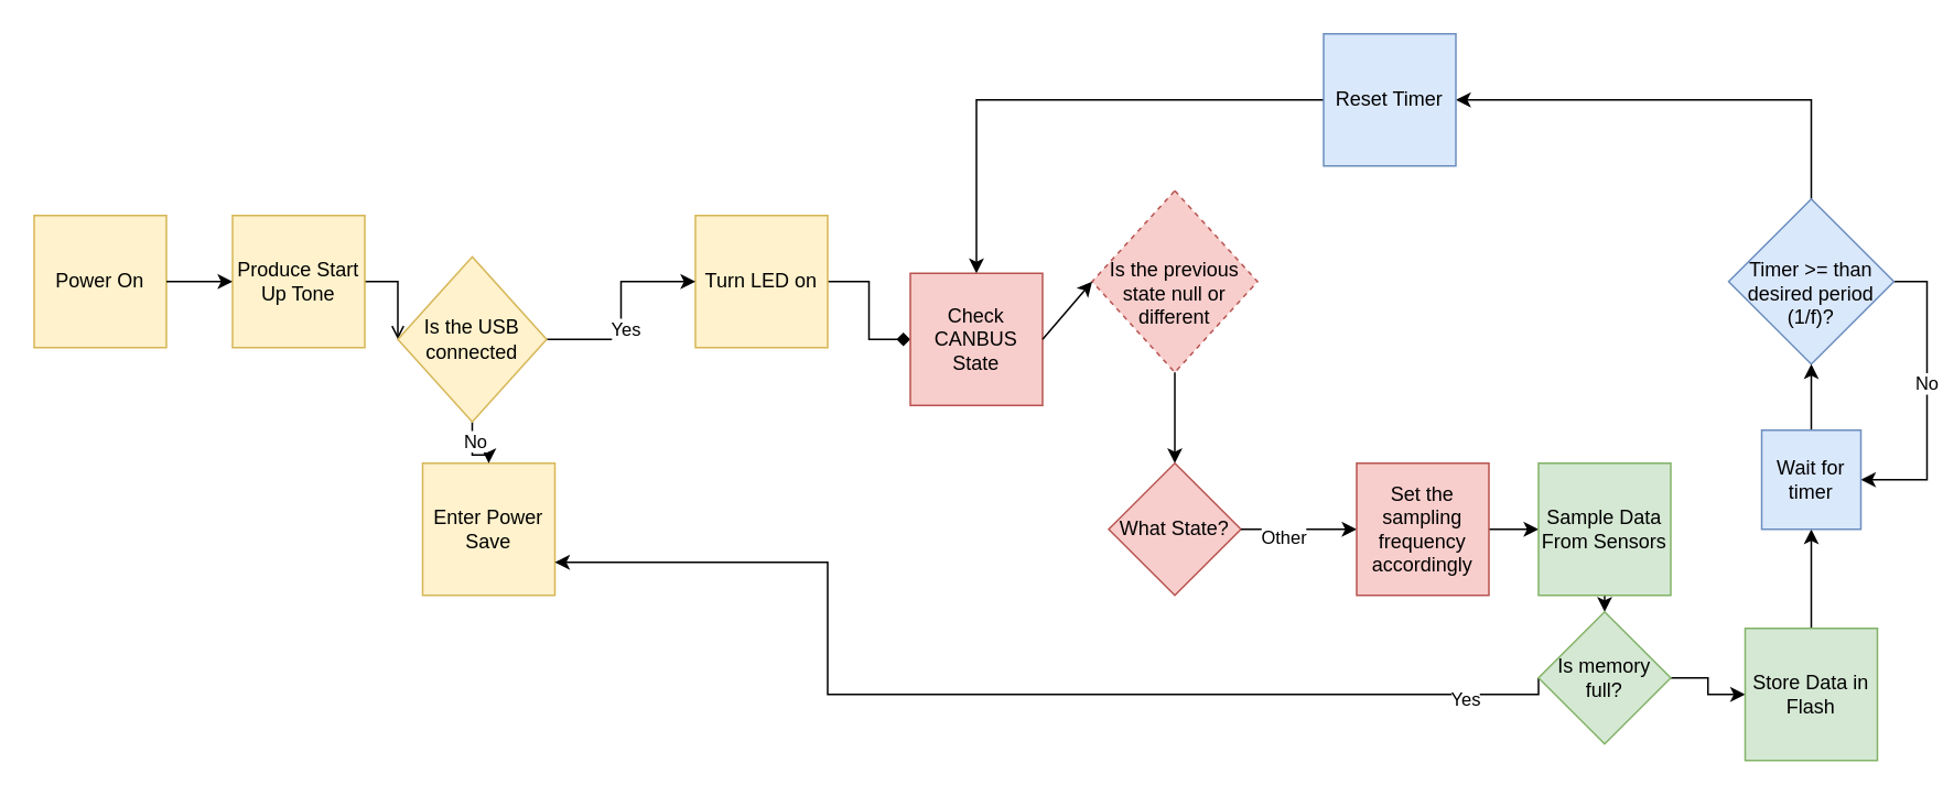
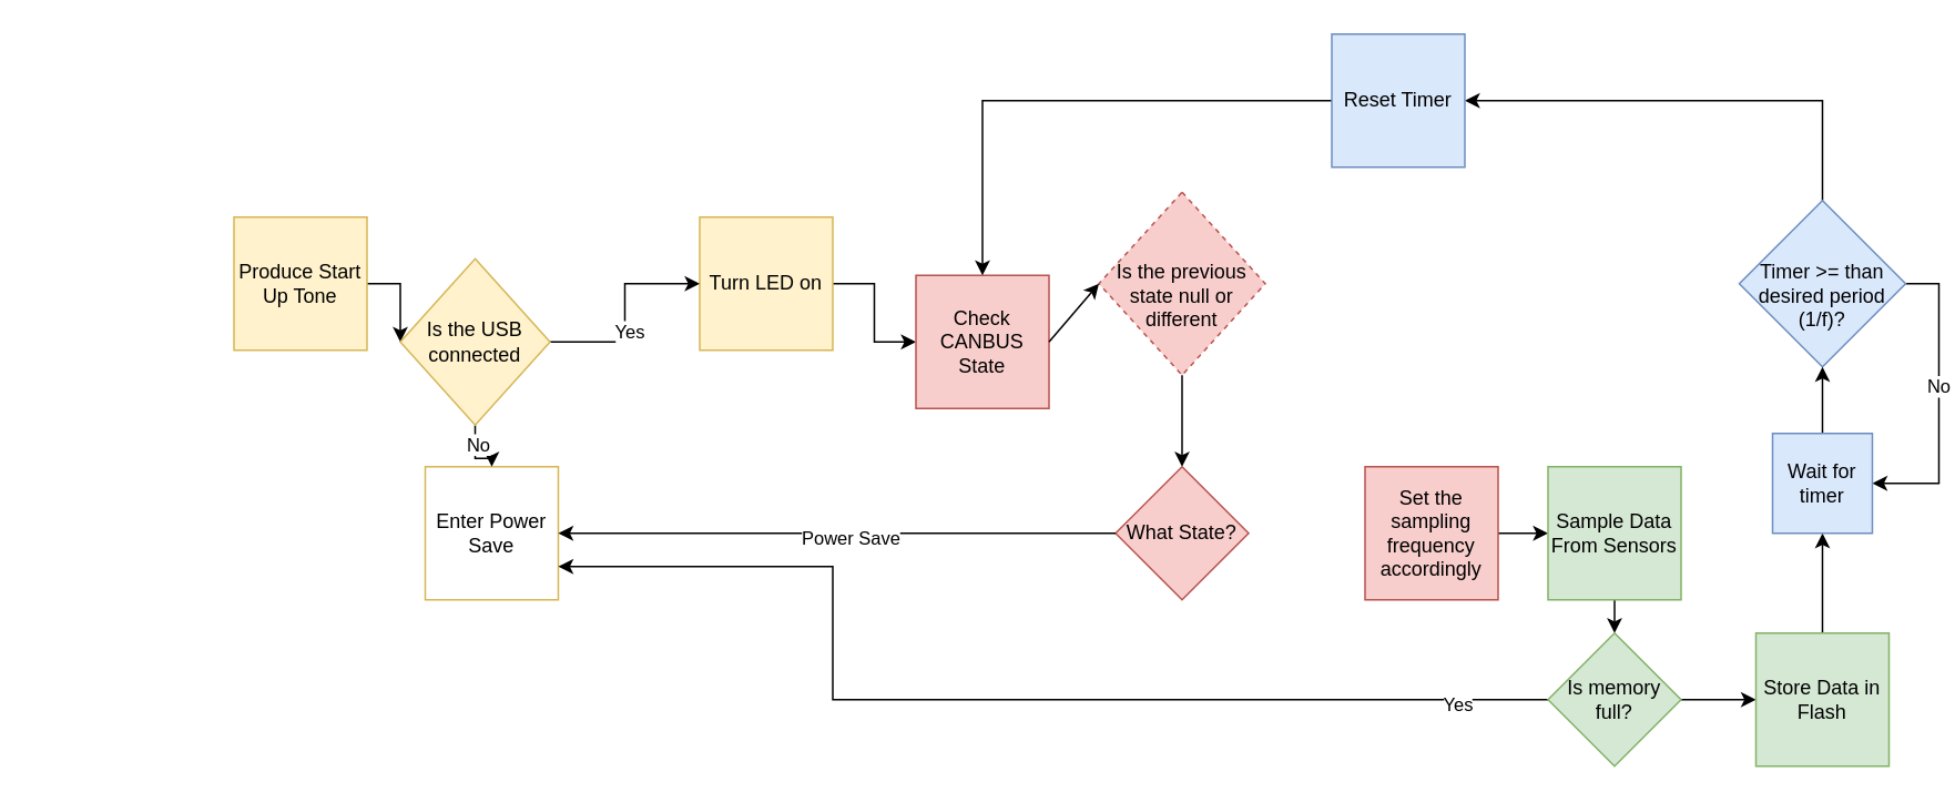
- <mxCell id="2" value="Power On" style="whiteSpace=wrap;html=1;aspect=fixed;fillColor=#fff2cc;strokeColor=#d6b656;" vertex="1" parent="1"><mxGeometry x="20" y="130" width="80" height="80" as="geometry" /></mxCell>
- <mxCell id="5" value="" style="endArrow=classic;html=1;rounded=0;exitX=1;exitY=0.5;exitDx=0;exitDy=0;entryX=0;entryY=0.5;entryDx=0;entryDy=0;" edge="1" parent="1" source="2" target="4"><mxGeometry width="50" height="50" relative="1" as="geometry"><mxPoint x="230" y="200" as="sourcePoint" /><mxPoint x="280" y="150" as="targetPoint" /></mxGeometry></mxCell>
- <mxCell id="3" style="edgeStyle=orthogonalEdgeStyle;rounded=0;orthogonalLoop=1;jettySize=auto;html=1;exitX=1;exitY=0.5;exitDx=0;exitDy=0;entryX=0;entryY=0.5;entryDx=0;entryDy=0;endArrow=open;" edge="1" parent="1" source="4" target="14"><mxGeometry relative="1" as="geometry" /></mxCell>
+ <mxCell id="3" style="edgeStyle=orthogonalEdgeStyle;rounded=0;orthogonalLoop=1;jettySize=auto;html=1;exitX=1;exitY=0.5;exitDx=0;exitDy=0;entryX=0;entryY=0.5;entryDx=0;entryDy=0;" edge="1" parent="1" source="4" target="14"><mxGeometry relative="1" as="geometry" /></mxCell>
- <mxCell id="6" style="edgeStyle=orthogonalEdgeStyle;rounded=0;orthogonalLoop=1;jettySize=auto;html=1;exitX=1;exitY=0.5;exitDx=0;exitDy=0;entryX=0;entryY=0.5;entryDx=0;entryDy=0;endArrow=diamond;" edge="1" parent="1" source="7" target="9"><mxGeometry relative="1" as="geometry" /></mxCell>
+ <mxCell id="6" style="edgeStyle=orthogonalEdgeStyle;rounded=0;orthogonalLoop=1;jettySize=auto;html=1;exitX=1;exitY=0.5;exitDx=0;exitDy=0;entryX=0;entryY=0.5;entryDx=0;entryDy=0;" edge="1" parent="1" source="7" target="9"><mxGeometry relative="1" as="geometry" /></mxCell>
- <mxCell id="8" value="Enter Power Save" style="whiteSpace=wrap;html=1;aspect=fixed;fillColor=#fff2cc;strokeColor=#d6b656;" vertex="1" parent="1"><mxGeometry x="255" y="280" width="80" height="80" as="geometry" /></mxCell>
+ <mxCell id="8" value="Enter Power Save" style="whiteSpace=wrap;html=1;aspect=fixed;fillColor=#ffffff;strokeColor=#d6b656;" vertex="1" parent="1"><mxGeometry x="255" y="280" width="80" height="80" as="geometry" /></mxCell>
+ <mxCell id="19" value="" style="endArrow=classic;html=1;rounded=0;exitX=0;exitY=0.5;exitDx=0;exitDy=0;entryX=1;entryY=0.5;entryDx=0;entryDy=0;" edge="1" parent="1" source="18" target="8"><mxGeometry width="50" height="50" relative="1" as="geometry"><mxPoint x="450" y="240" as="sourcePoint" /><mxPoint x="500" y="190" as="targetPoint" /></mxGeometry></mxCell>
+ <mxCell id="20" value="Power Save" style="edgeLabel;html=1;align=center;verticalAlign=middle;resizable=0;points=[];" connectable="0" vertex="1" parent="19"><mxGeometry x="-0.044" y="2" relative="1" as="geometry"><mxPoint as="offset" /></mxGeometry></mxCell>
- <mxCell id="21" value="" style="endArrow=classic;html=1;rounded=0;exitX=1;exitY=0.5;exitDx=0;exitDy=0;entryX=0;entryY=0.5;entryDx=0;entryDy=0;" edge="1" parent="1" source="18" target="24"><mxGeometry width="50" height="50" relative="1" as="geometry"><mxPoint x="350" y="240" as="sourcePoint" /><mxPoint x="760" y="320" as="targetPoint" /></mxGeometry></mxCell>
- <mxCell id="22" value="Other" style="edgeLabel;html=1;align=center;verticalAlign=middle;resizable=0;points=[];" connectable="0" vertex="1" parent="21"><mxGeometry x="-0.251" y="-4" relative="1" as="geometry"><mxPoint x="-1" as="offset" /></mxGeometry></mxCell>
- <mxCell id="30" value="Is memory full?" style="rhombus;whiteSpace=wrap;html=1;fillColor=#d5e8d4;strokeColor=#82b366;" vertex="1" parent="1"><mxGeometry x="930" y="370" width="80" height="80" as="geometry" /></mxCell>
+ <mxCell id="30" value="Is memory full?" style="rhombus;whiteSpace=wrap;html=1;fillColor=#d5e8d4;strokeColor=#82b366;" vertex="1" parent="1"><mxGeometry x="930" y="380" width="80" height="80" as="geometry" /></mxCell>
